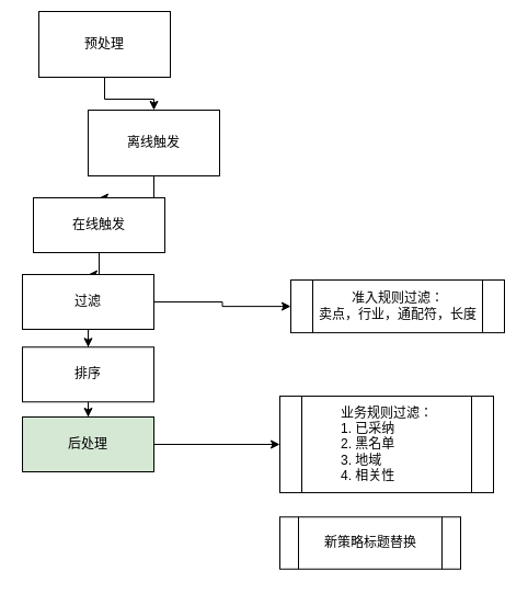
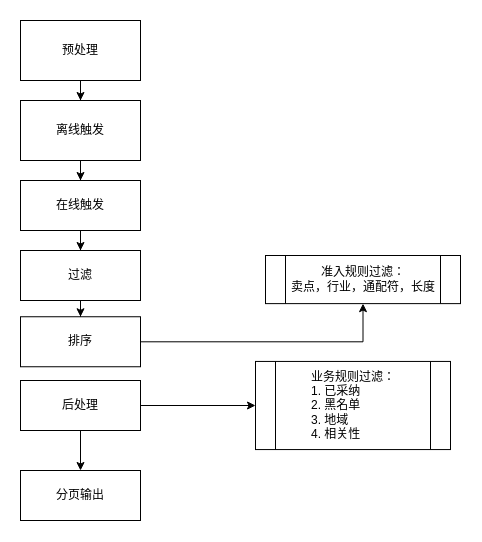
- <mxCell id="3" value="预处理" style="rounded=0;whiteSpace=wrap;html=1;" parent="1" vertex="1"><mxGeometry x="35" y="10" width="120" height="60" as="geometry" /></mxCell>
+ <mxCell id="3" value="预处理" style="rounded=0;whiteSpace=wrap;html=1;" parent="1" vertex="1"><mxGeometry x="20" y="20" width="120" height="60" as="geometry" /></mxCell>
- <mxCell id="5" value="离线触发" style="rounded=0;whiteSpace=wrap;html=1;" parent="1" vertex="1"><mxGeometry x="80" y="100" width="120" height="60" as="geometry" /></mxCell>
+ <mxCell id="5" value="离线触发" style="rounded=0;whiteSpace=wrap;html=1;" parent="1" vertex="1"><mxGeometry x="20" y="100" width="120" height="60" as="geometry" /></mxCell>
- <mxCell id="7" value="在线触发&lt;br&gt;" style="rounded=0;whiteSpace=wrap;html=1;" parent="1" vertex="1"><mxGeometry x="30" y="180" width="120" height="50" as="geometry" /></mxCell>
+ <mxCell id="7" value="在线触发&lt;br&gt;" style="rounded=0;whiteSpace=wrap;html=1;" parent="1" vertex="1"><mxGeometry x="20" y="180" width="120" height="50" as="geometry" /></mxCell>
- <mxCell id="8" value="" style="edgeStyle=orthogonalEdgeStyle;rounded=0;orthogonalLoop=1;jettySize=auto;html=1;" parent="1" source="10" target="11" edge="1"><mxGeometry relative="1" as="geometry" /></mxCell>
- <mxCell id="12" value="" style="edgeStyle=orthogonalEdgeStyle;rounded=0;orthogonalLoop=1;jettySize=auto;html=1;" parent="1" source="13" target="16" edge="1"><mxGeometry relative="1" as="geometry" /></mxCell>
+ <mxCell id="12" value="" style="edgeStyle=orthogonalEdgeStyle;rounded=0;orthogonalLoop=1;jettySize=auto;html=1;" parent="1" source="13" target="11" edge="1"><mxGeometry relative="1" as="geometry" /></mxCell>
- <mxCell id="16" value="后处理" style="rounded=0;whiteSpace=wrap;html=1;fillColor=#d5e8d4;" parent="1" vertex="1"><mxGeometry x="20" y="380" width="120" height="50" as="geometry" /></mxCell>
+ <mxCell id="16" value="后处理" style="rounded=0;whiteSpace=wrap;html=1;" parent="1" vertex="1"><mxGeometry x="20" y="380" width="120" height="50" as="geometry" /></mxCell>
+ <mxCell id="14" value="" style="edgeStyle=orthogonalEdgeStyle;rounded=0;orthogonalLoop=1;jettySize=auto;html=1;" parent="1" source="16" target="17" edge="1"><mxGeometry relative="1" as="geometry" /></mxCell>
+ <mxCell id="17" value="分页输出" style="rounded=0;whiteSpace=wrap;html=1;" parent="1" vertex="1"><mxGeometry x="20" y="470" width="120" height="50" as="geometry" /></mxCell>
- <mxCell id="19" value="新策略标题替换" style="shape=process;whiteSpace=wrap;html=1;backgroundOutline=1;rounded=0;" vertex="1" parent="1"><mxGeometry x="255" y="471.25" width="165" height="47.5" as="geometry" /></mxCell>
